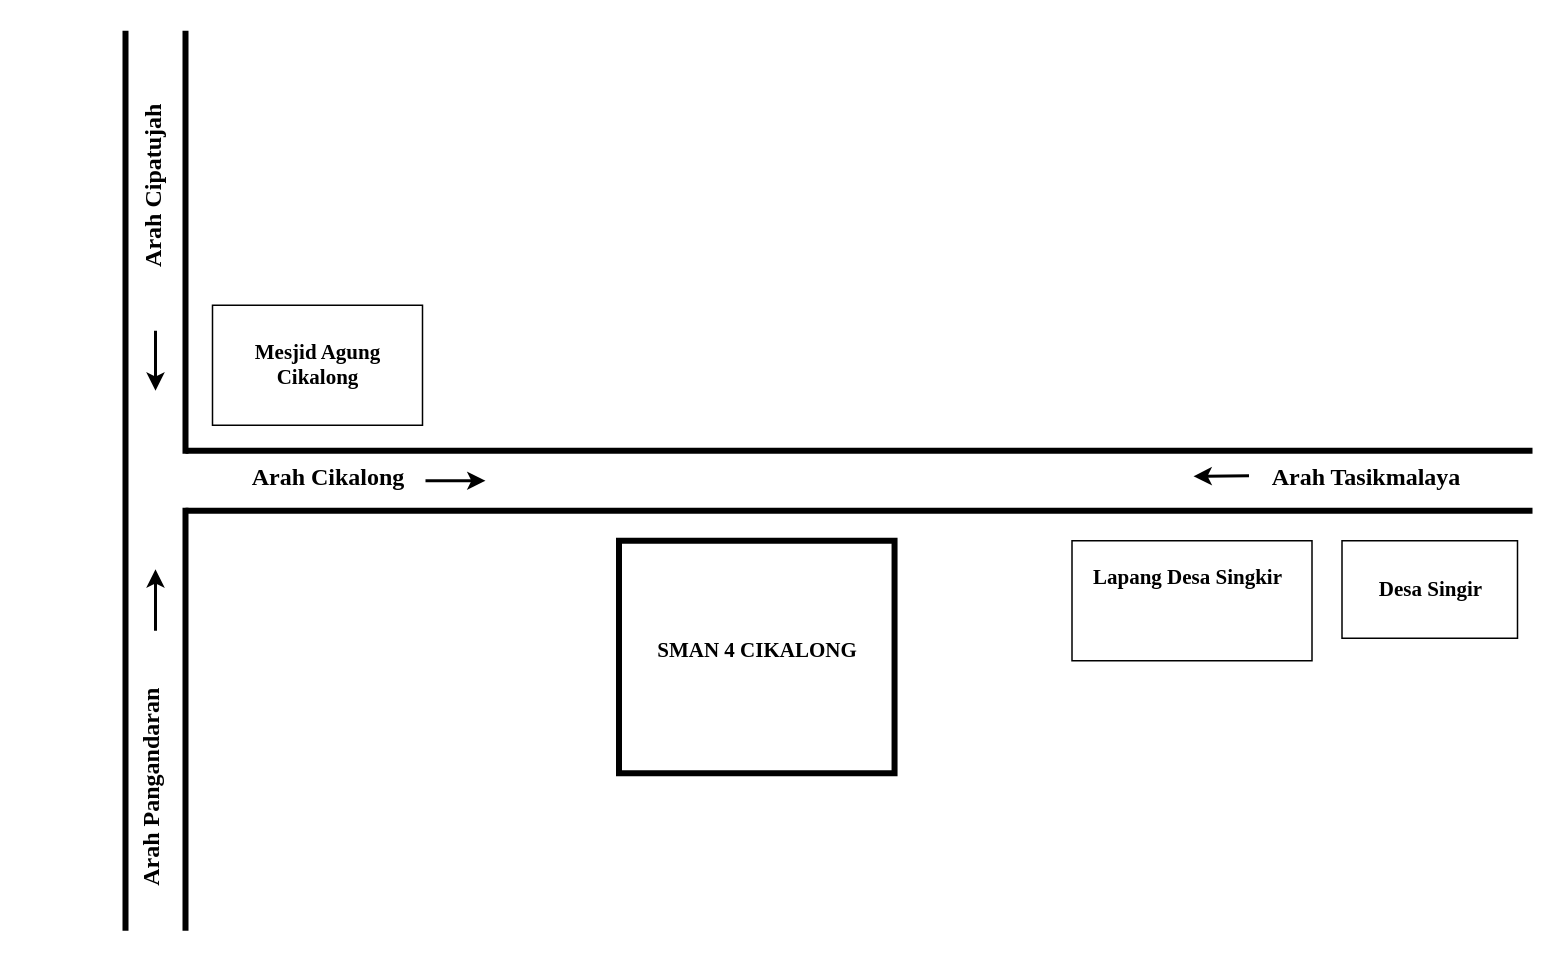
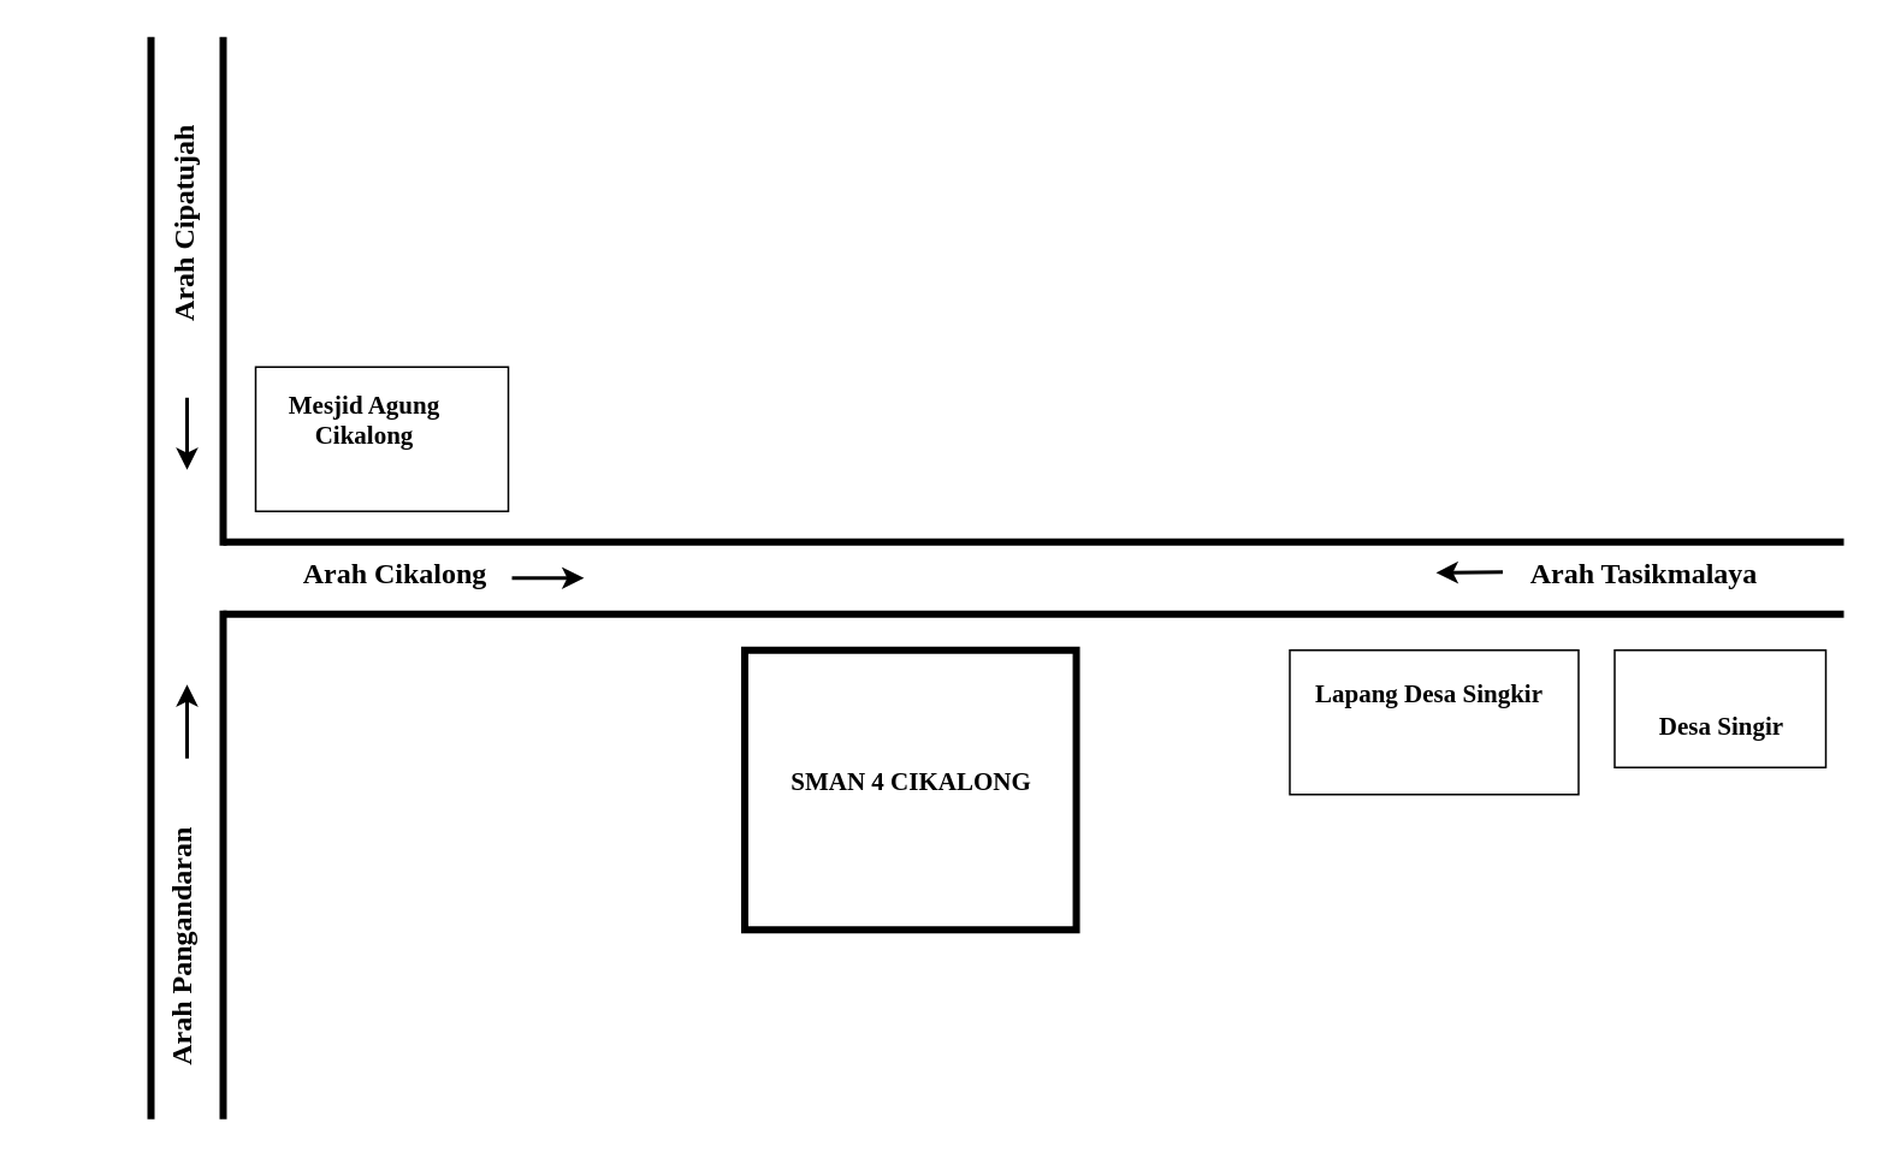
- <mxCell id="18" value="&lt;font size=&quot;1&quot; face=&quot;Times New Roman&quot;&gt;&lt;b style=&quot;font-size: 14px;&quot;&gt;Mesjid Agung&lt;br&gt;Cikalong&lt;br&gt;&lt;/b&gt;&lt;/font&gt;" style="text;html=1;align=center;verticalAlign=middle;resizable=0;points=[];autosize=1;strokeColor=none;fillColor=none;fontSize=12;" parent="1" vertex="1"><mxGeometry x="156" y="218" width="110" height="50" as="geometry" /></mxCell>
+ <mxCell id="18" value="&lt;font size=&quot;1&quot; face=&quot;Times New Roman&quot;&gt;&lt;b style=&quot;font-size: 14px;&quot;&gt;Mesjid Agung&lt;br&gt;Cikalong&lt;br&gt;&lt;/b&gt;&lt;/font&gt;" style="text;html=1;align=center;verticalAlign=middle;resizable=0;points=[];autosize=1;strokeColor=none;fillColor=none;fontSize=12;" parent="1" vertex="1"><mxGeometry x="146" y="208" width="110" height="50" as="geometry" /></mxCell>
- <mxCell id="22" value="&lt;font size=&quot;1&quot; face=&quot;Times New Roman&quot;&gt;&lt;b style=&quot;font-size: 14px;&quot;&gt;Desa Singir&lt;/b&gt;&lt;/font&gt;" style="text;html=1;align=center;verticalAlign=middle;resizable=0;points=[];autosize=1;strokeColor=none;fillColor=none;fontSize=12;" parent="1" vertex="1"><mxGeometry x="907.5" y="377.5" width="90" height="30" as="geometry" /></mxCell>
+ <mxCell id="22" value="&lt;font size=&quot;1&quot; face=&quot;Times New Roman&quot;&gt;&lt;b style=&quot;font-size: 14px;&quot;&gt;Desa Singir&lt;/b&gt;&lt;/font&gt;" style="text;html=1;align=center;verticalAlign=middle;resizable=0;points=[];autosize=1;strokeColor=none;fillColor=none;fontSize=12;" parent="1" vertex="1"><mxGeometry x="907.5" y="387.5" width="90" height="30" as="geometry" /></mxCell>
